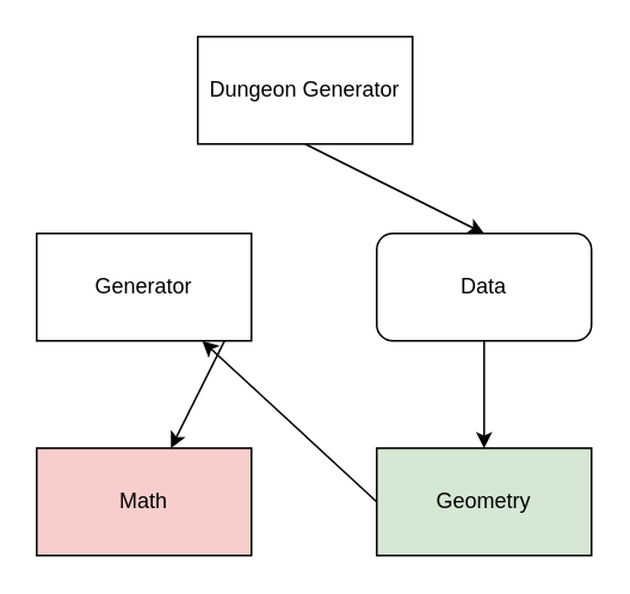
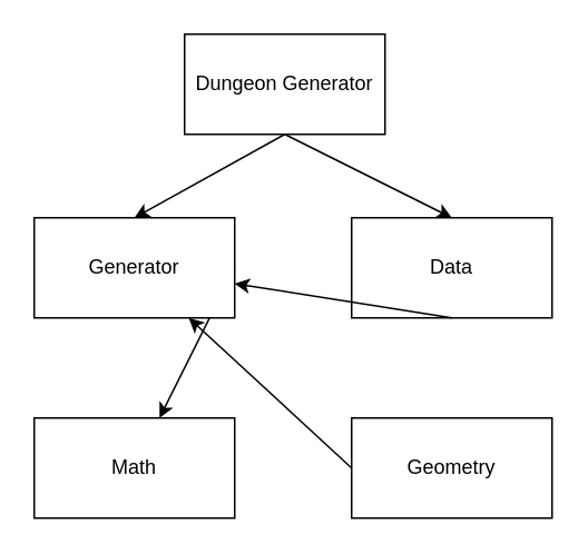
+ <mxCell id="8" style="edgeStyle=none;rounded=0;orthogonalLoop=1;jettySize=auto;html=1;exitX=0.5;exitY=1;exitDx=0;exitDy=0;entryX=0.5;entryY=0;entryDx=0;entryDy=0;strokeColor=default;align=center;verticalAlign=middle;fontFamily=Helvetica;fontSize=11;fontColor=default;labelBackgroundColor=default;endArrow=classic;" edge="1" parent="1" source="10" target="7"><mxGeometry relative="1" as="geometry" /></mxCell>
- <mxCell id="5" value="Data" style="whiteSpace=wrap;html=1;rounded=1;" vertex="1" parent="1"><mxGeometry x="210" y="130" width="120" height="60" as="geometry" /></mxCell>
+ <mxCell id="5" value="Data" style="rounded=0;whiteSpace=wrap;html=1;" vertex="1" parent="1"><mxGeometry x="210" y="130" width="120" height="60" as="geometry" /></mxCell>
- <mxCell id="11" style="rounded=0;orthogonalLoop=1;jettySize=auto;html=1;exitX=0.5;exitY=1;exitDx=0;exitDy=0;entryX=0.5;entryY=0;entryDx=0;entryDy=0;" edge="1" parent="1" source="5" target="4"><mxGeometry relative="1" as="geometry" /></mxCell>
+ <mxCell id="11" style="rounded=0;orthogonalLoop=1;jettySize=auto;html=1;exitX=0.5;exitY=1;exitDx=0;exitDy=0;" edge="1" parent="1" source="5" target="7"><mxGeometry relative="1" as="geometry" /></mxCell>
- <mxCell id="2" value="Math" style="rounded=0;whiteSpace=wrap;html=1;fillColor=#f8cecc;" vertex="1" parent="1"><mxGeometry x="20" y="250" width="120" height="60" as="geometry" /></mxCell>
+ <mxCell id="2" value="Math" style="rounded=0;whiteSpace=wrap;html=1;" vertex="1" parent="1"><mxGeometry x="20" y="250" width="120" height="60" as="geometry" /></mxCell>
- <mxCell id="4" value="Geometry" style="rounded=0;whiteSpace=wrap;html=1;fillColor=#d5e8d4;" vertex="1" parent="1"><mxGeometry x="210" y="250" width="120" height="60" as="geometry" /></mxCell>
+ <mxCell id="4" value="Geometry" style="rounded=0;whiteSpace=wrap;html=1;" vertex="1" parent="1"><mxGeometry x="210" y="250" width="120" height="60" as="geometry" /></mxCell>
